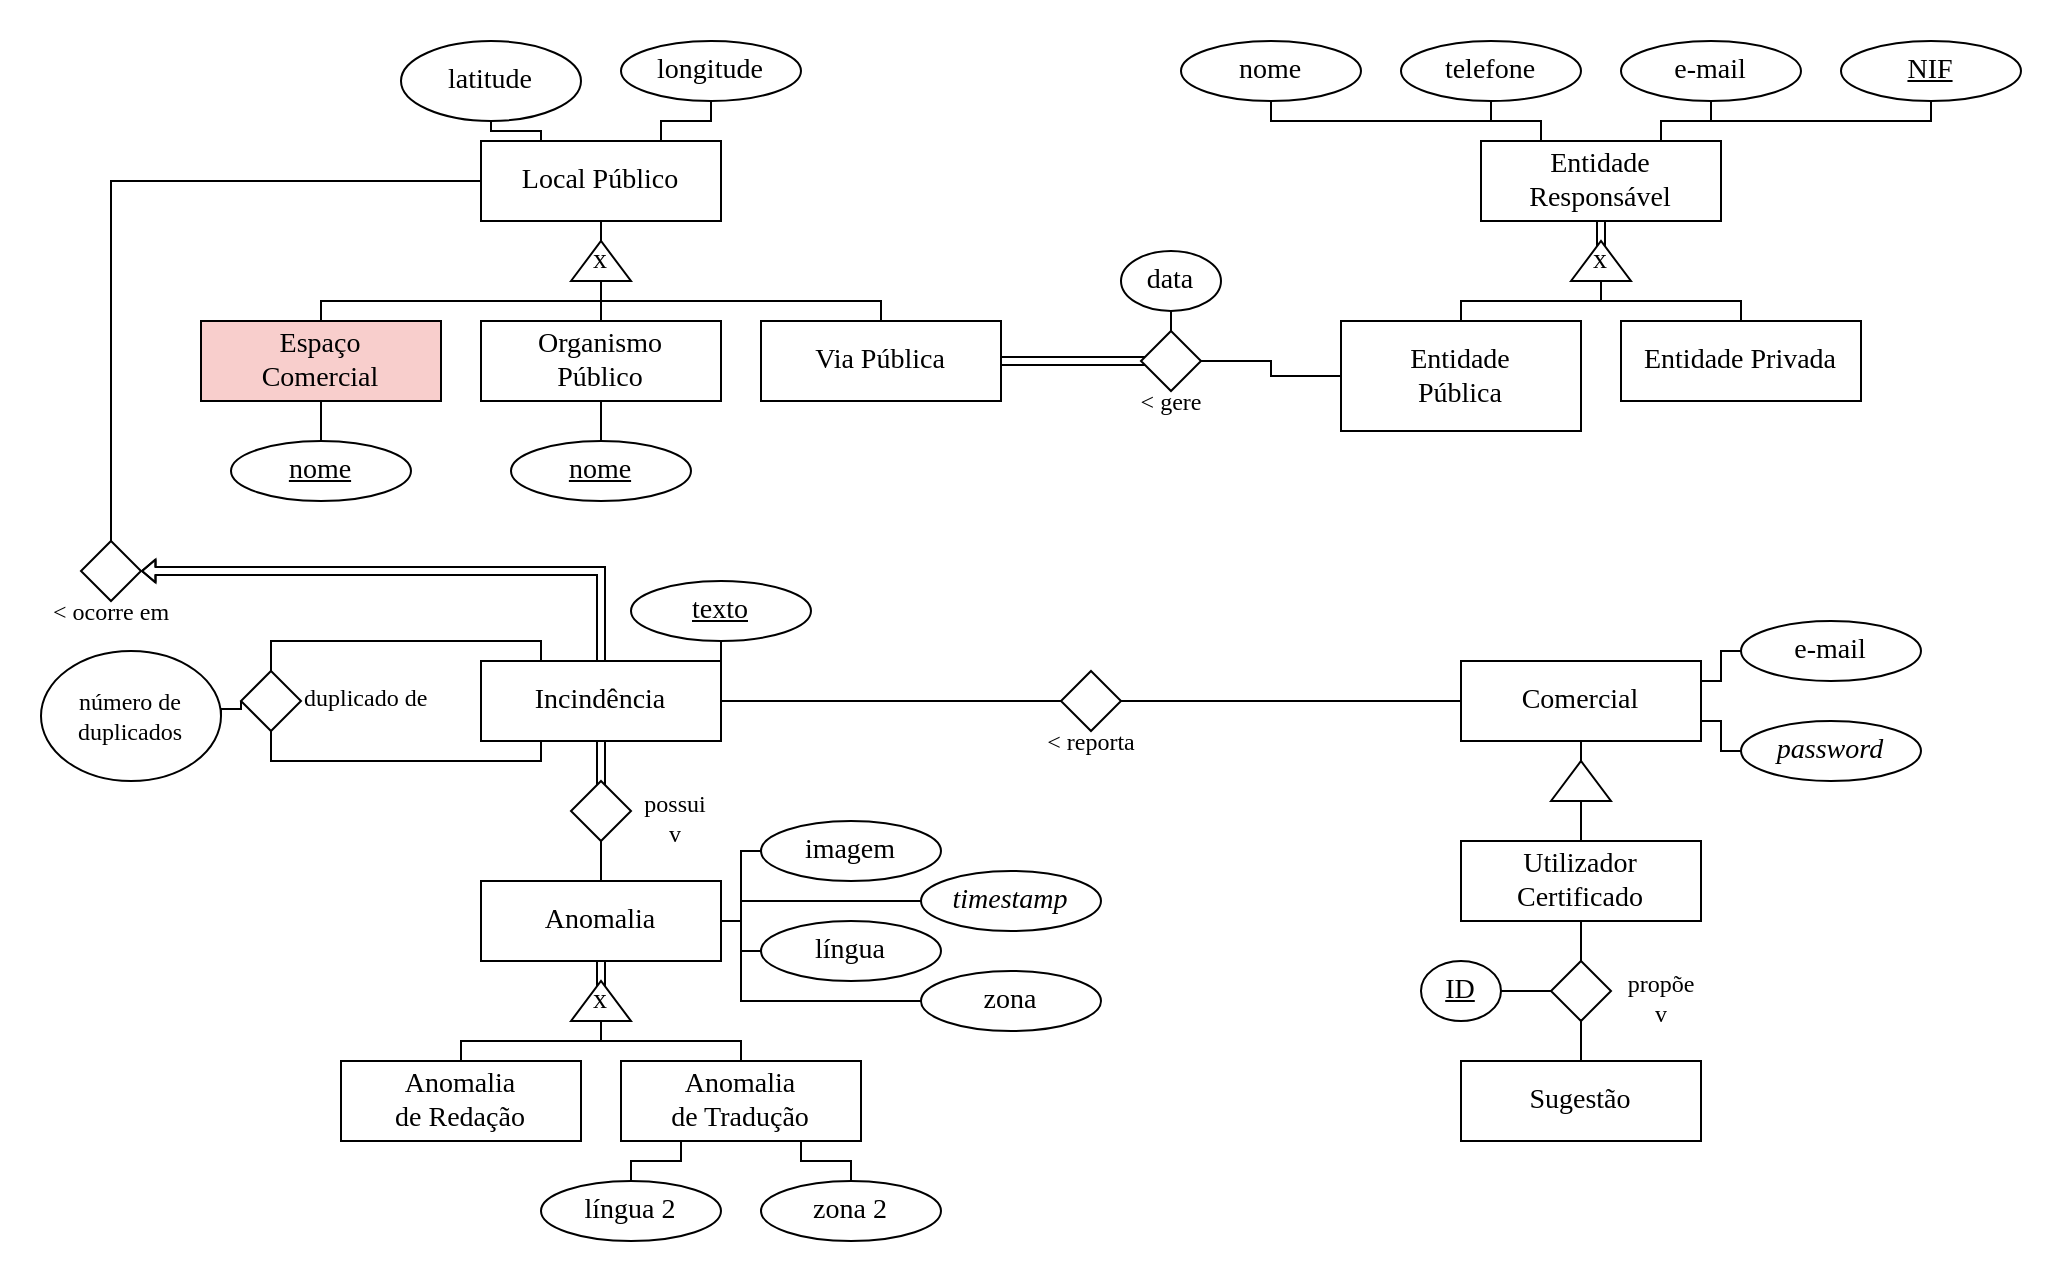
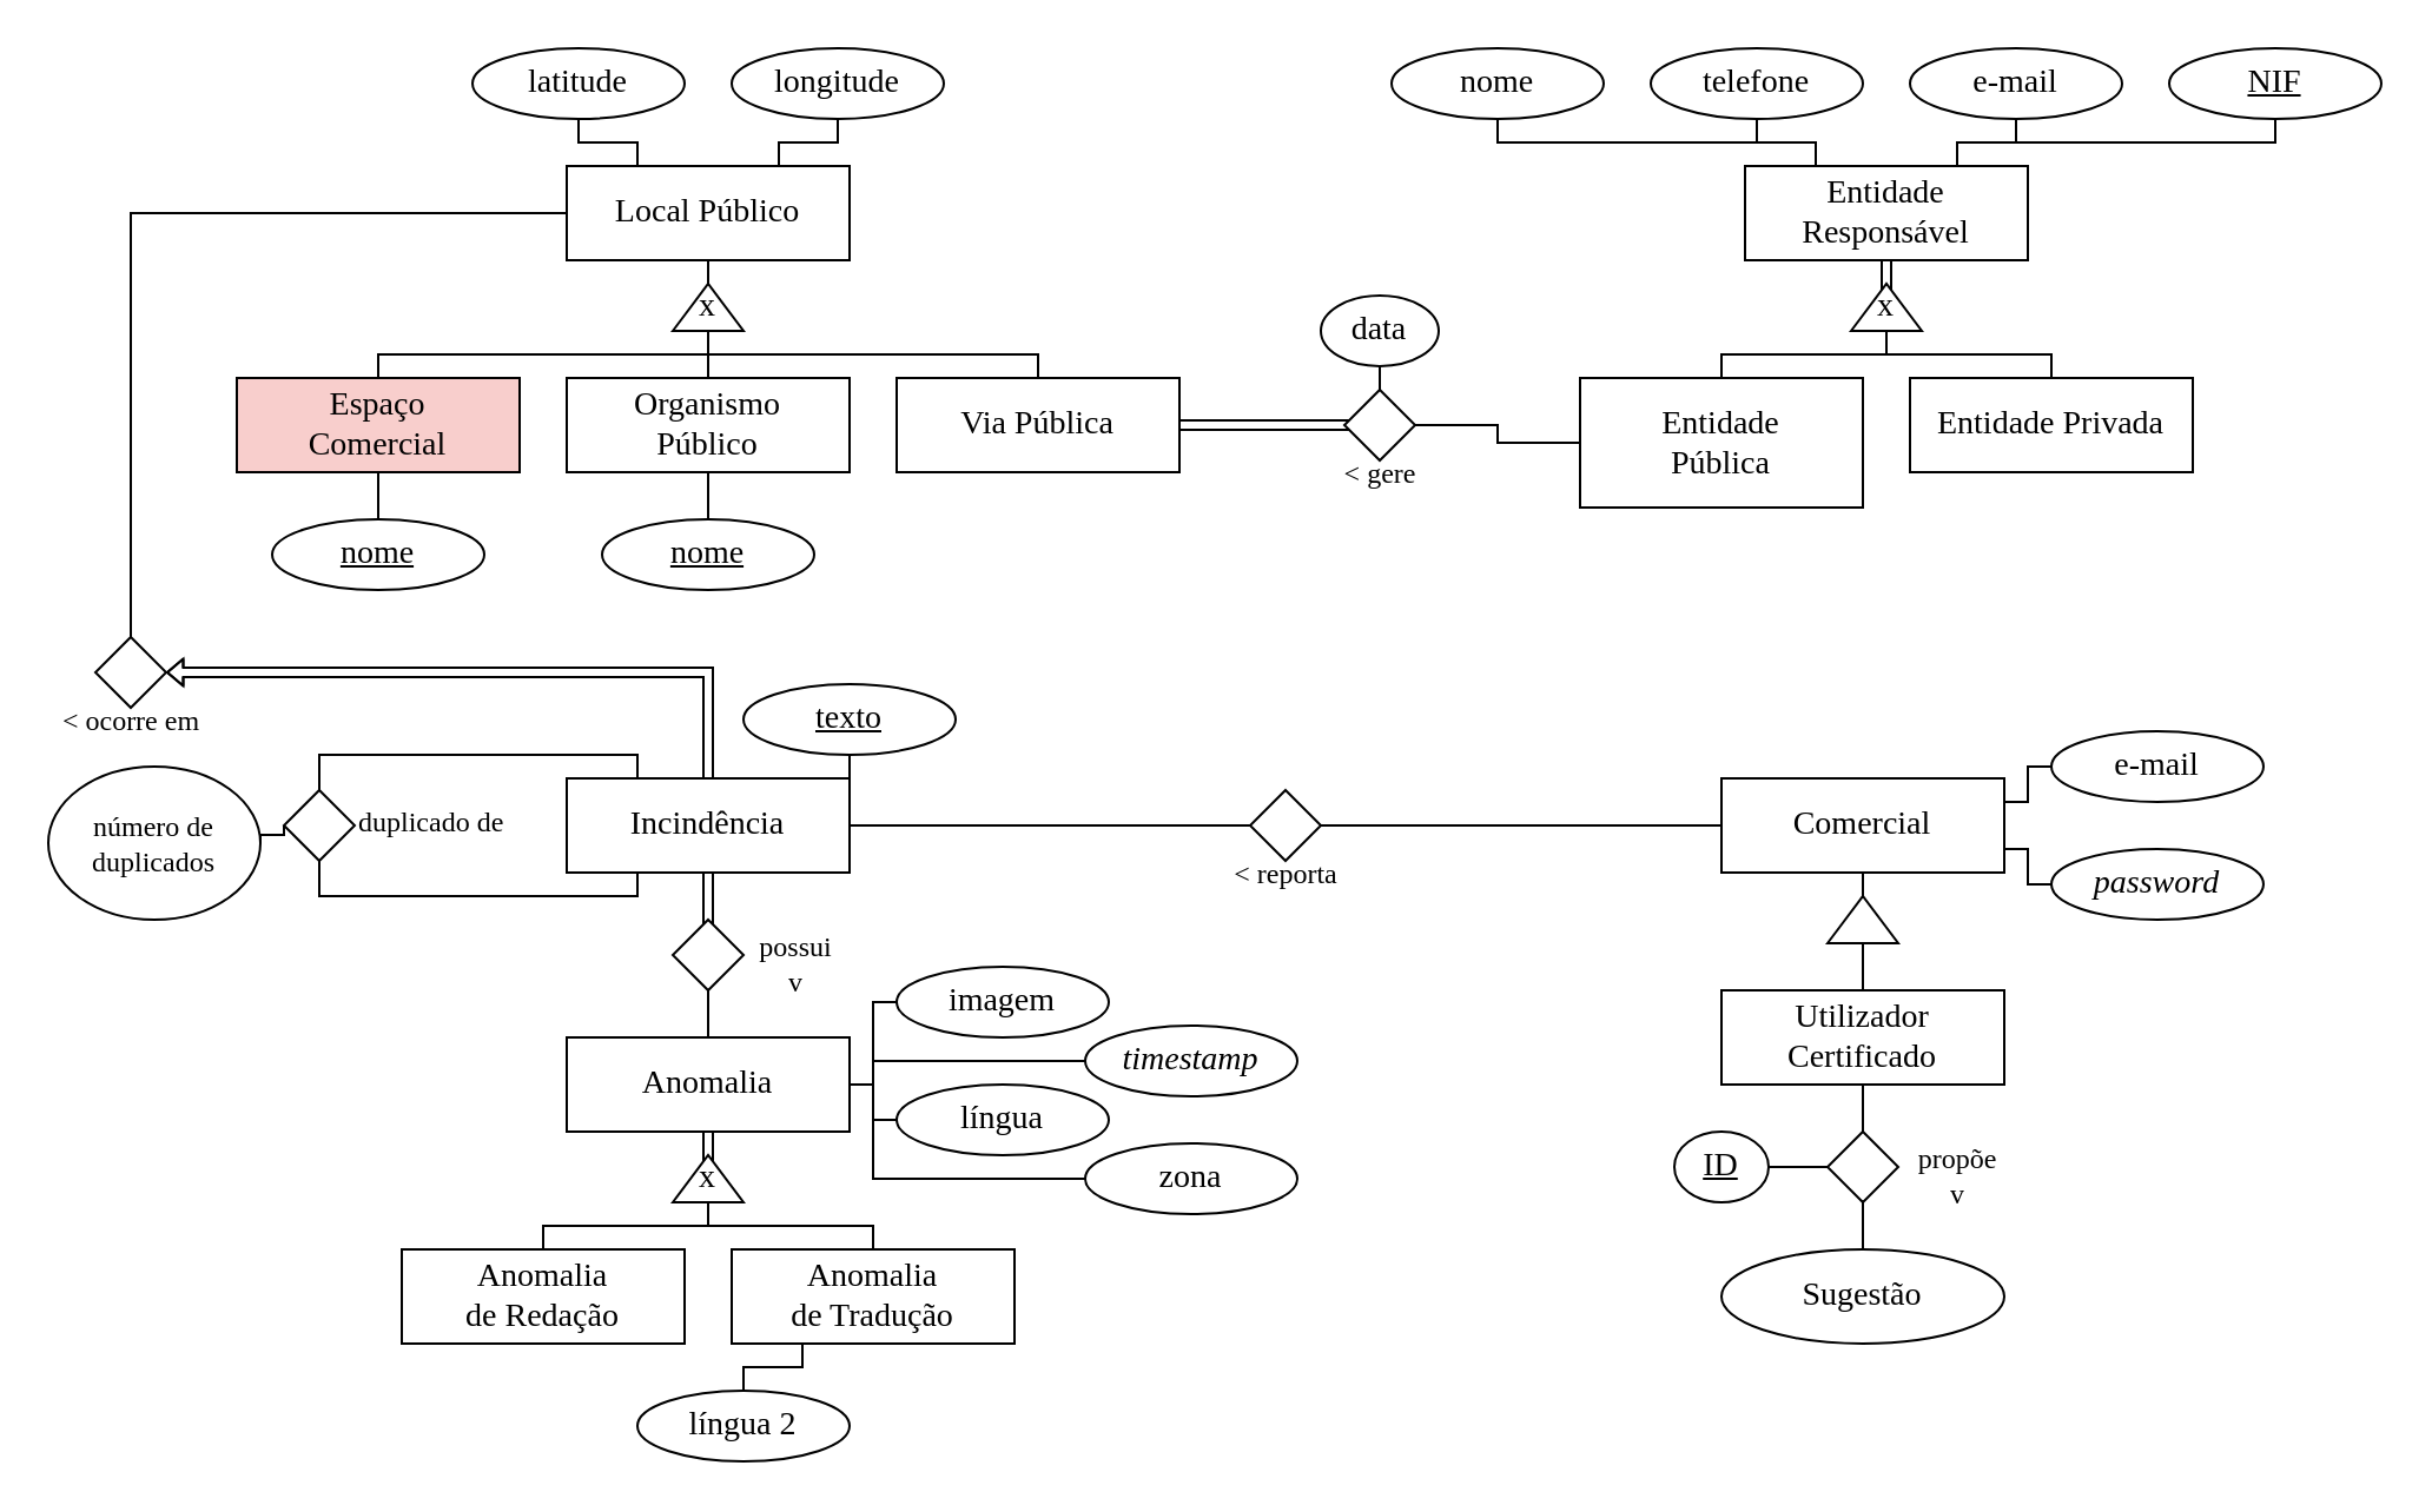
- <mxCell id="5" value="latitude" style="ellipse;whiteSpace=wrap;html=1;fontFamily=Verdana;fontSize=14;" vertex="1" parent="1"><mxGeometry x="200" y="20" width="90" height="40" as="geometry" /></mxCell>
+ <mxCell id="5" value="latitude" style="ellipse;whiteSpace=wrap;html=1;fontFamily=Verdana;fontSize=14;" vertex="1" parent="1"><mxGeometry x="200" y="20" width="90" height="30" as="geometry" /></mxCell>
- <mxCell id="83" value="&lt;font style=&quot;font-size: 14px&quot;&gt;Sugestão&lt;br&gt;&lt;/font&gt;" style="rounded=0;whiteSpace=wrap;html=1;fontFamily=Verdana;fontSize=12;align=center;" vertex="1" parent="1"><mxGeometry x="730" y="530" width="120" height="40" as="geometry" /></mxCell>
+ <mxCell id="83" value="&lt;font style=&quot;font-size: 14px&quot;&gt;Sugestão&lt;br&gt;&lt;/font&gt;" style="ellipse;whiteSpace=wrap;html=1;fontFamily=Verdana;fontSize=12;align=center;" vertex="1" parent="1"><mxGeometry x="730" y="530" width="120" height="40" as="geometry" /></mxCell>
- <mxCell id="59" style="edgeStyle=elbowEdgeStyle;rounded=0;orthogonalLoop=1;jettySize=auto;elbow=vertical;html=1;exitX=0.5;exitY=0;exitDx=0;exitDy=0;entryX=0.75;entryY=1;entryDx=0;entryDy=0;shadow=0;endArrow=none;fontFamily=Verdana;fontSize=12;" edge="1" parent="1" source="60" target="50"><mxGeometry relative="1" as="geometry" /></mxCell>
- <mxCell id="60" value="&lt;span&gt;zona 2&lt;/span&gt;" style="ellipse;whiteSpace=wrap;html=1;fontFamily=Verdana;fontSize=14;fontStyle=0" vertex="1" parent="1"><mxGeometry x="380" y="590" width="90" height="30" as="geometry" /></mxCell>
